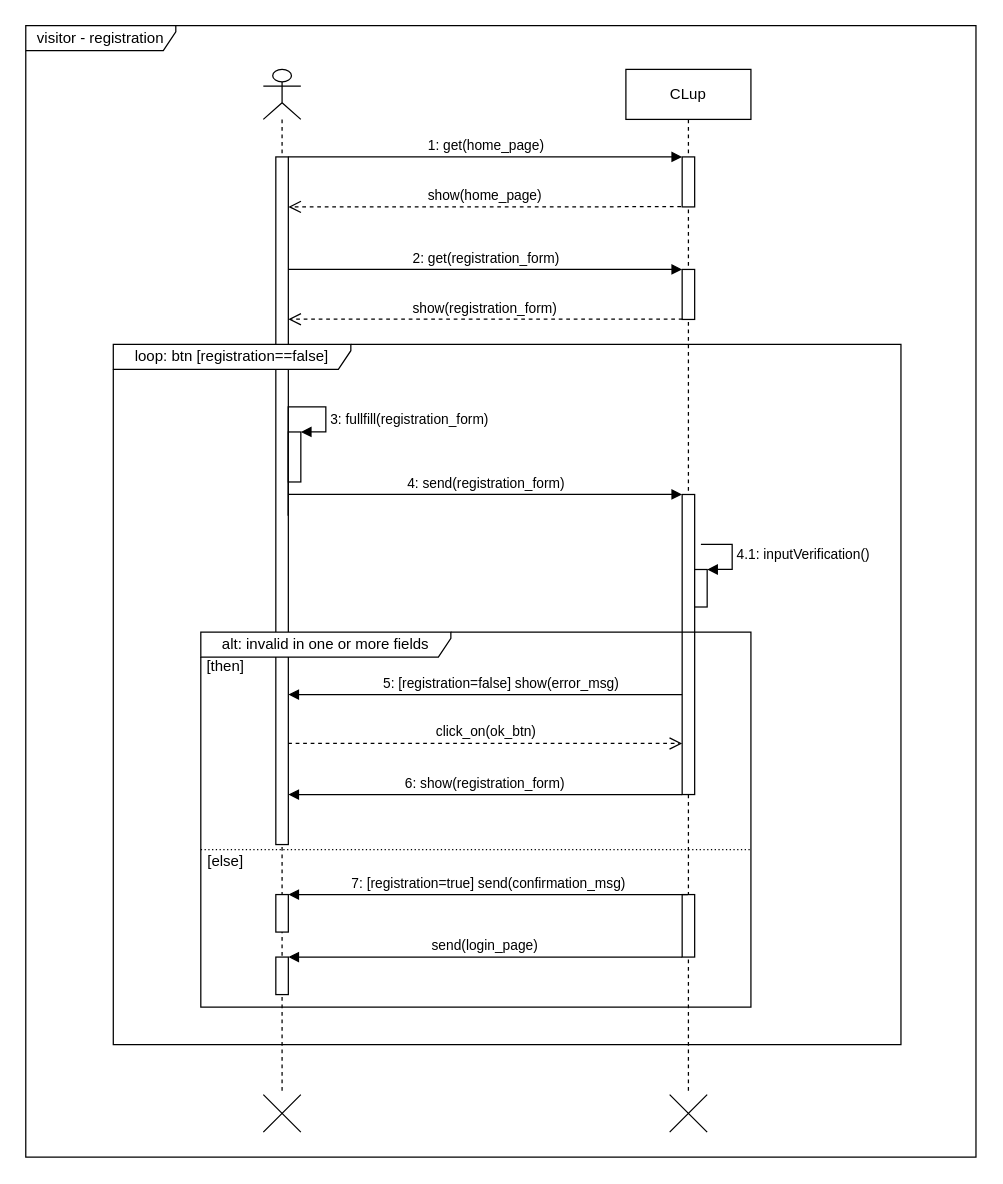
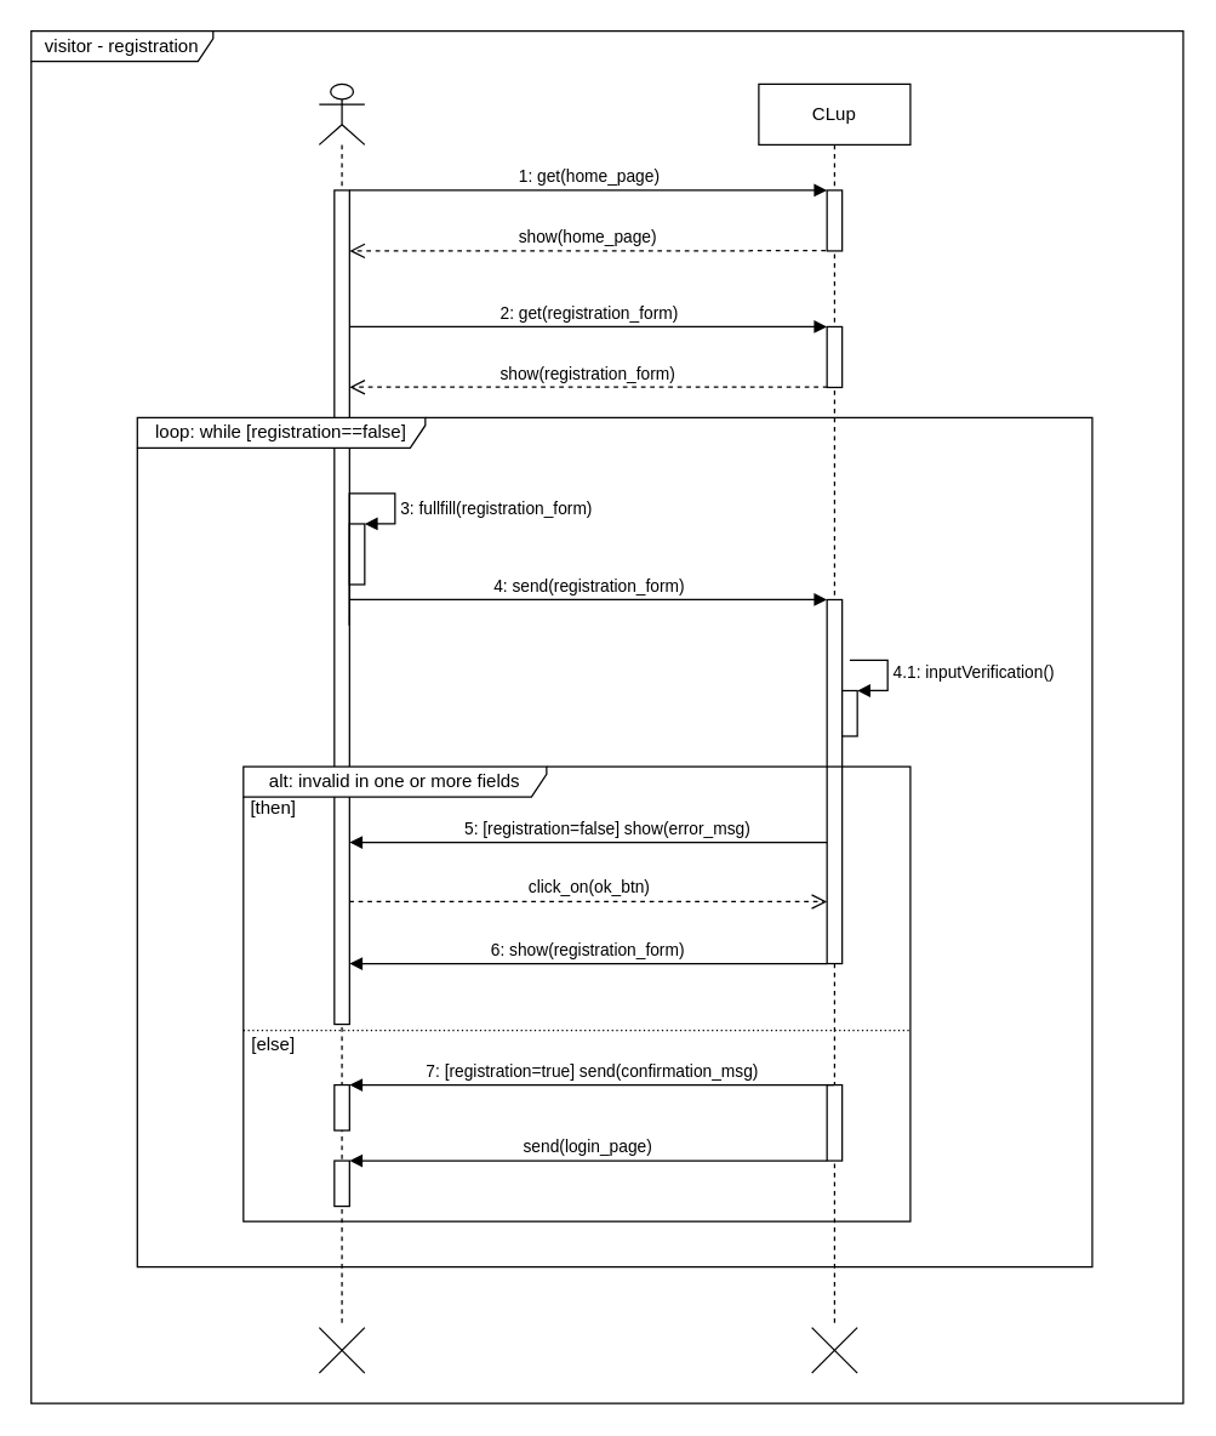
- <mxCell id="32" value="loop: btn [registration==false]" style="shape=umlFrame;whiteSpace=wrap;html=1;rounded=0;shadow=0;glass=0;sketch=0;strokeColor=#000000;width=190;height=20;" parent="1" vertex="1"><mxGeometry x="90" y="275" width="630" height="560" as="geometry" /></mxCell>
+ <mxCell id="32" value="loop: while [registration==false]" style="shape=umlFrame;whiteSpace=wrap;html=1;rounded=0;shadow=0;glass=0;sketch=0;strokeColor=#000000;width=190;height=20;" parent="1" vertex="1"><mxGeometry x="90" y="275" width="630" height="560" as="geometry" /></mxCell>
